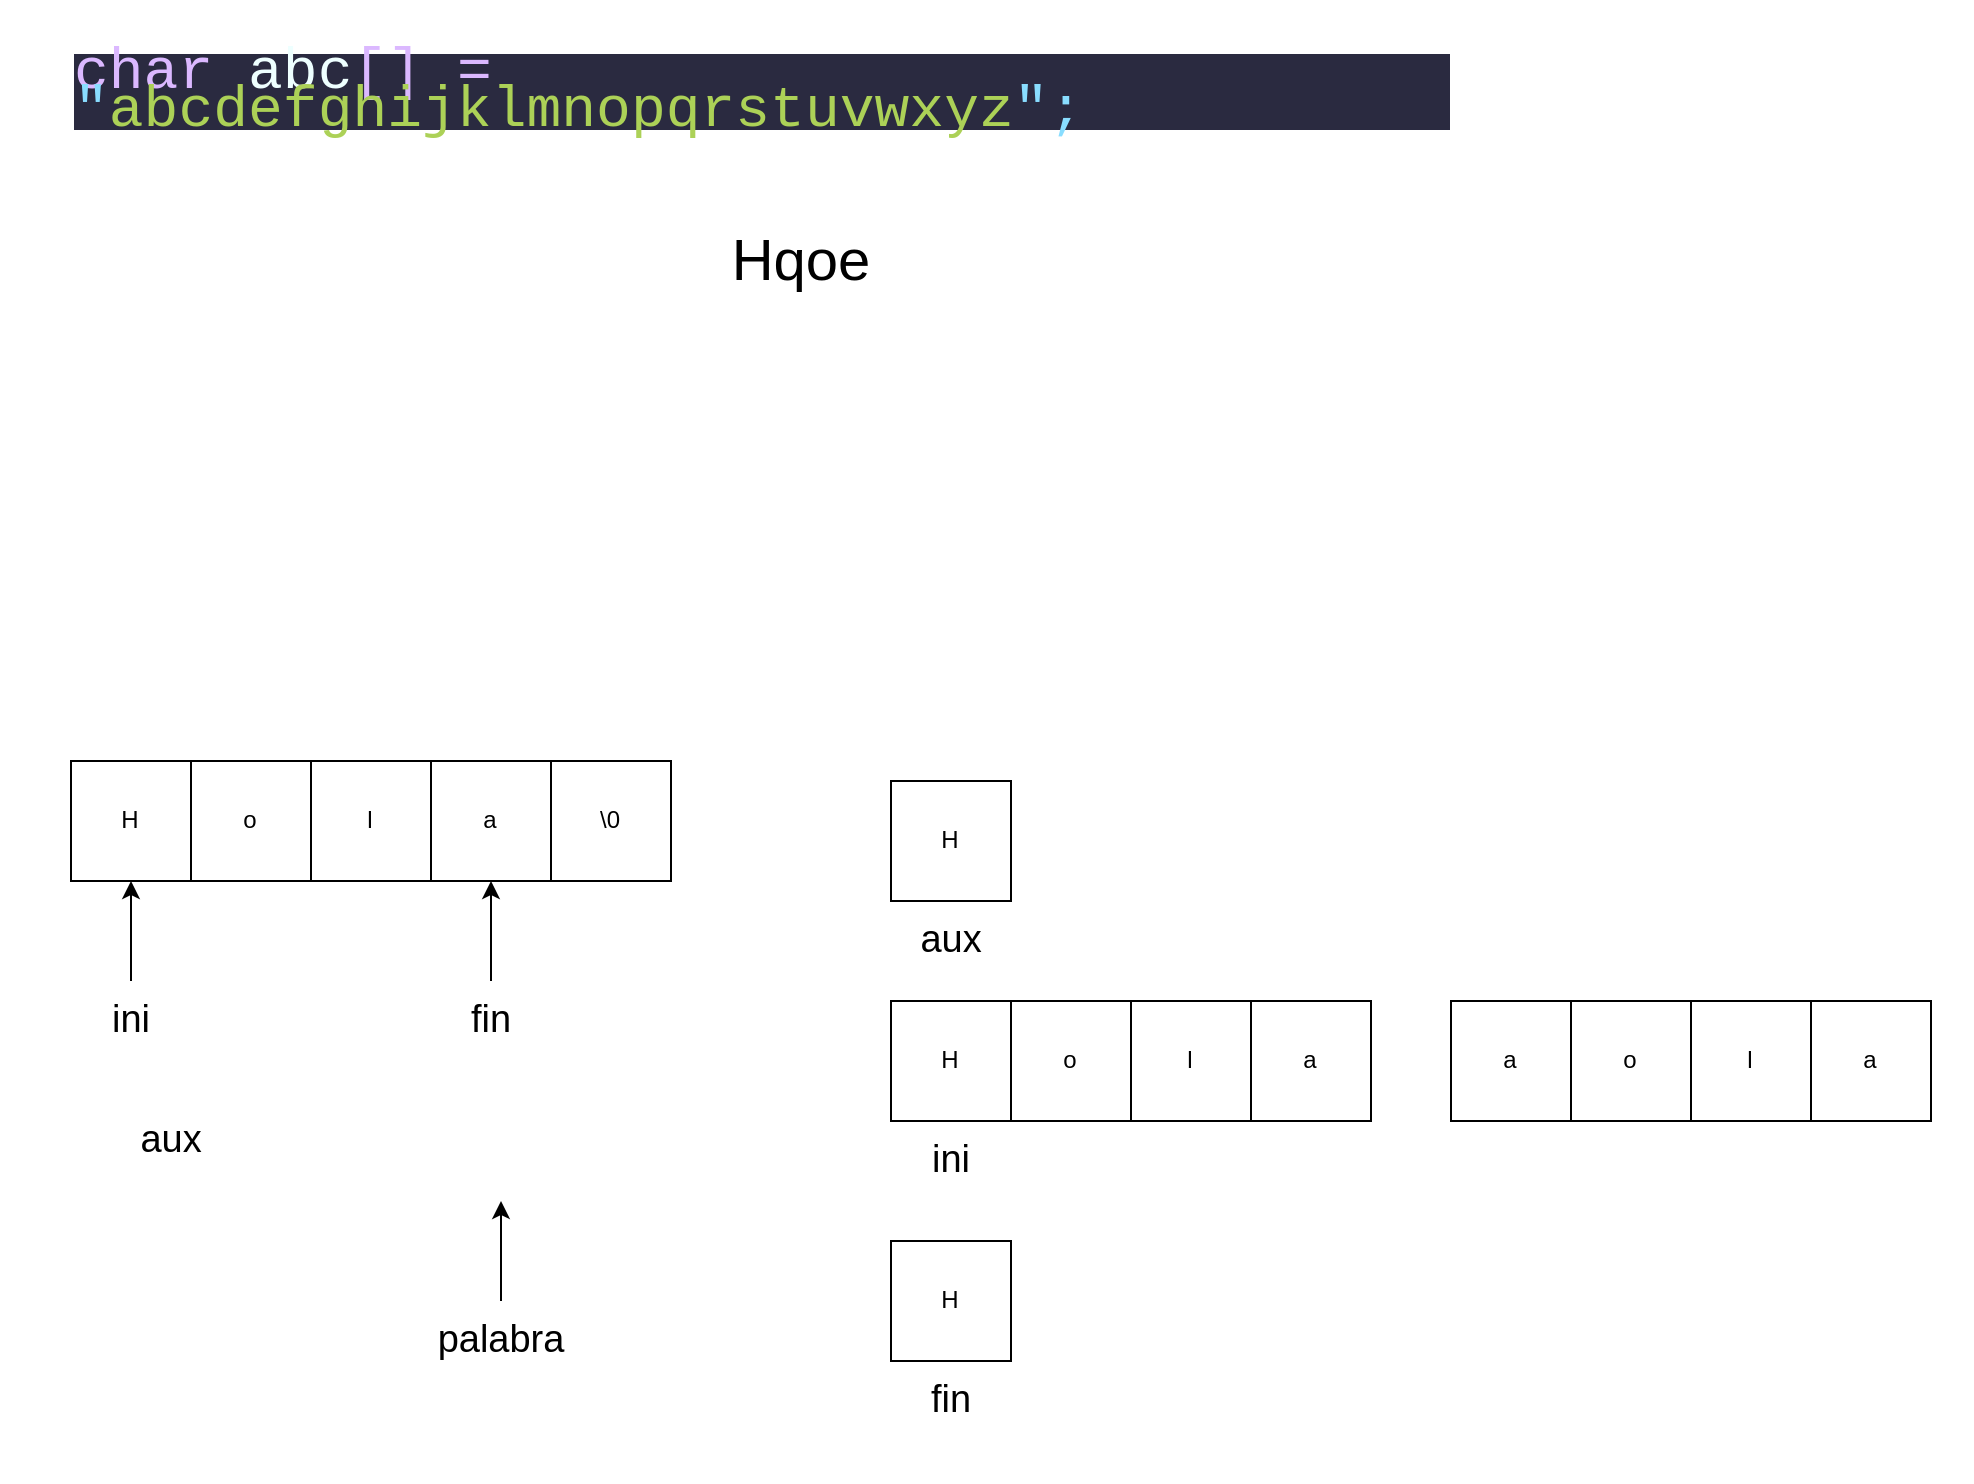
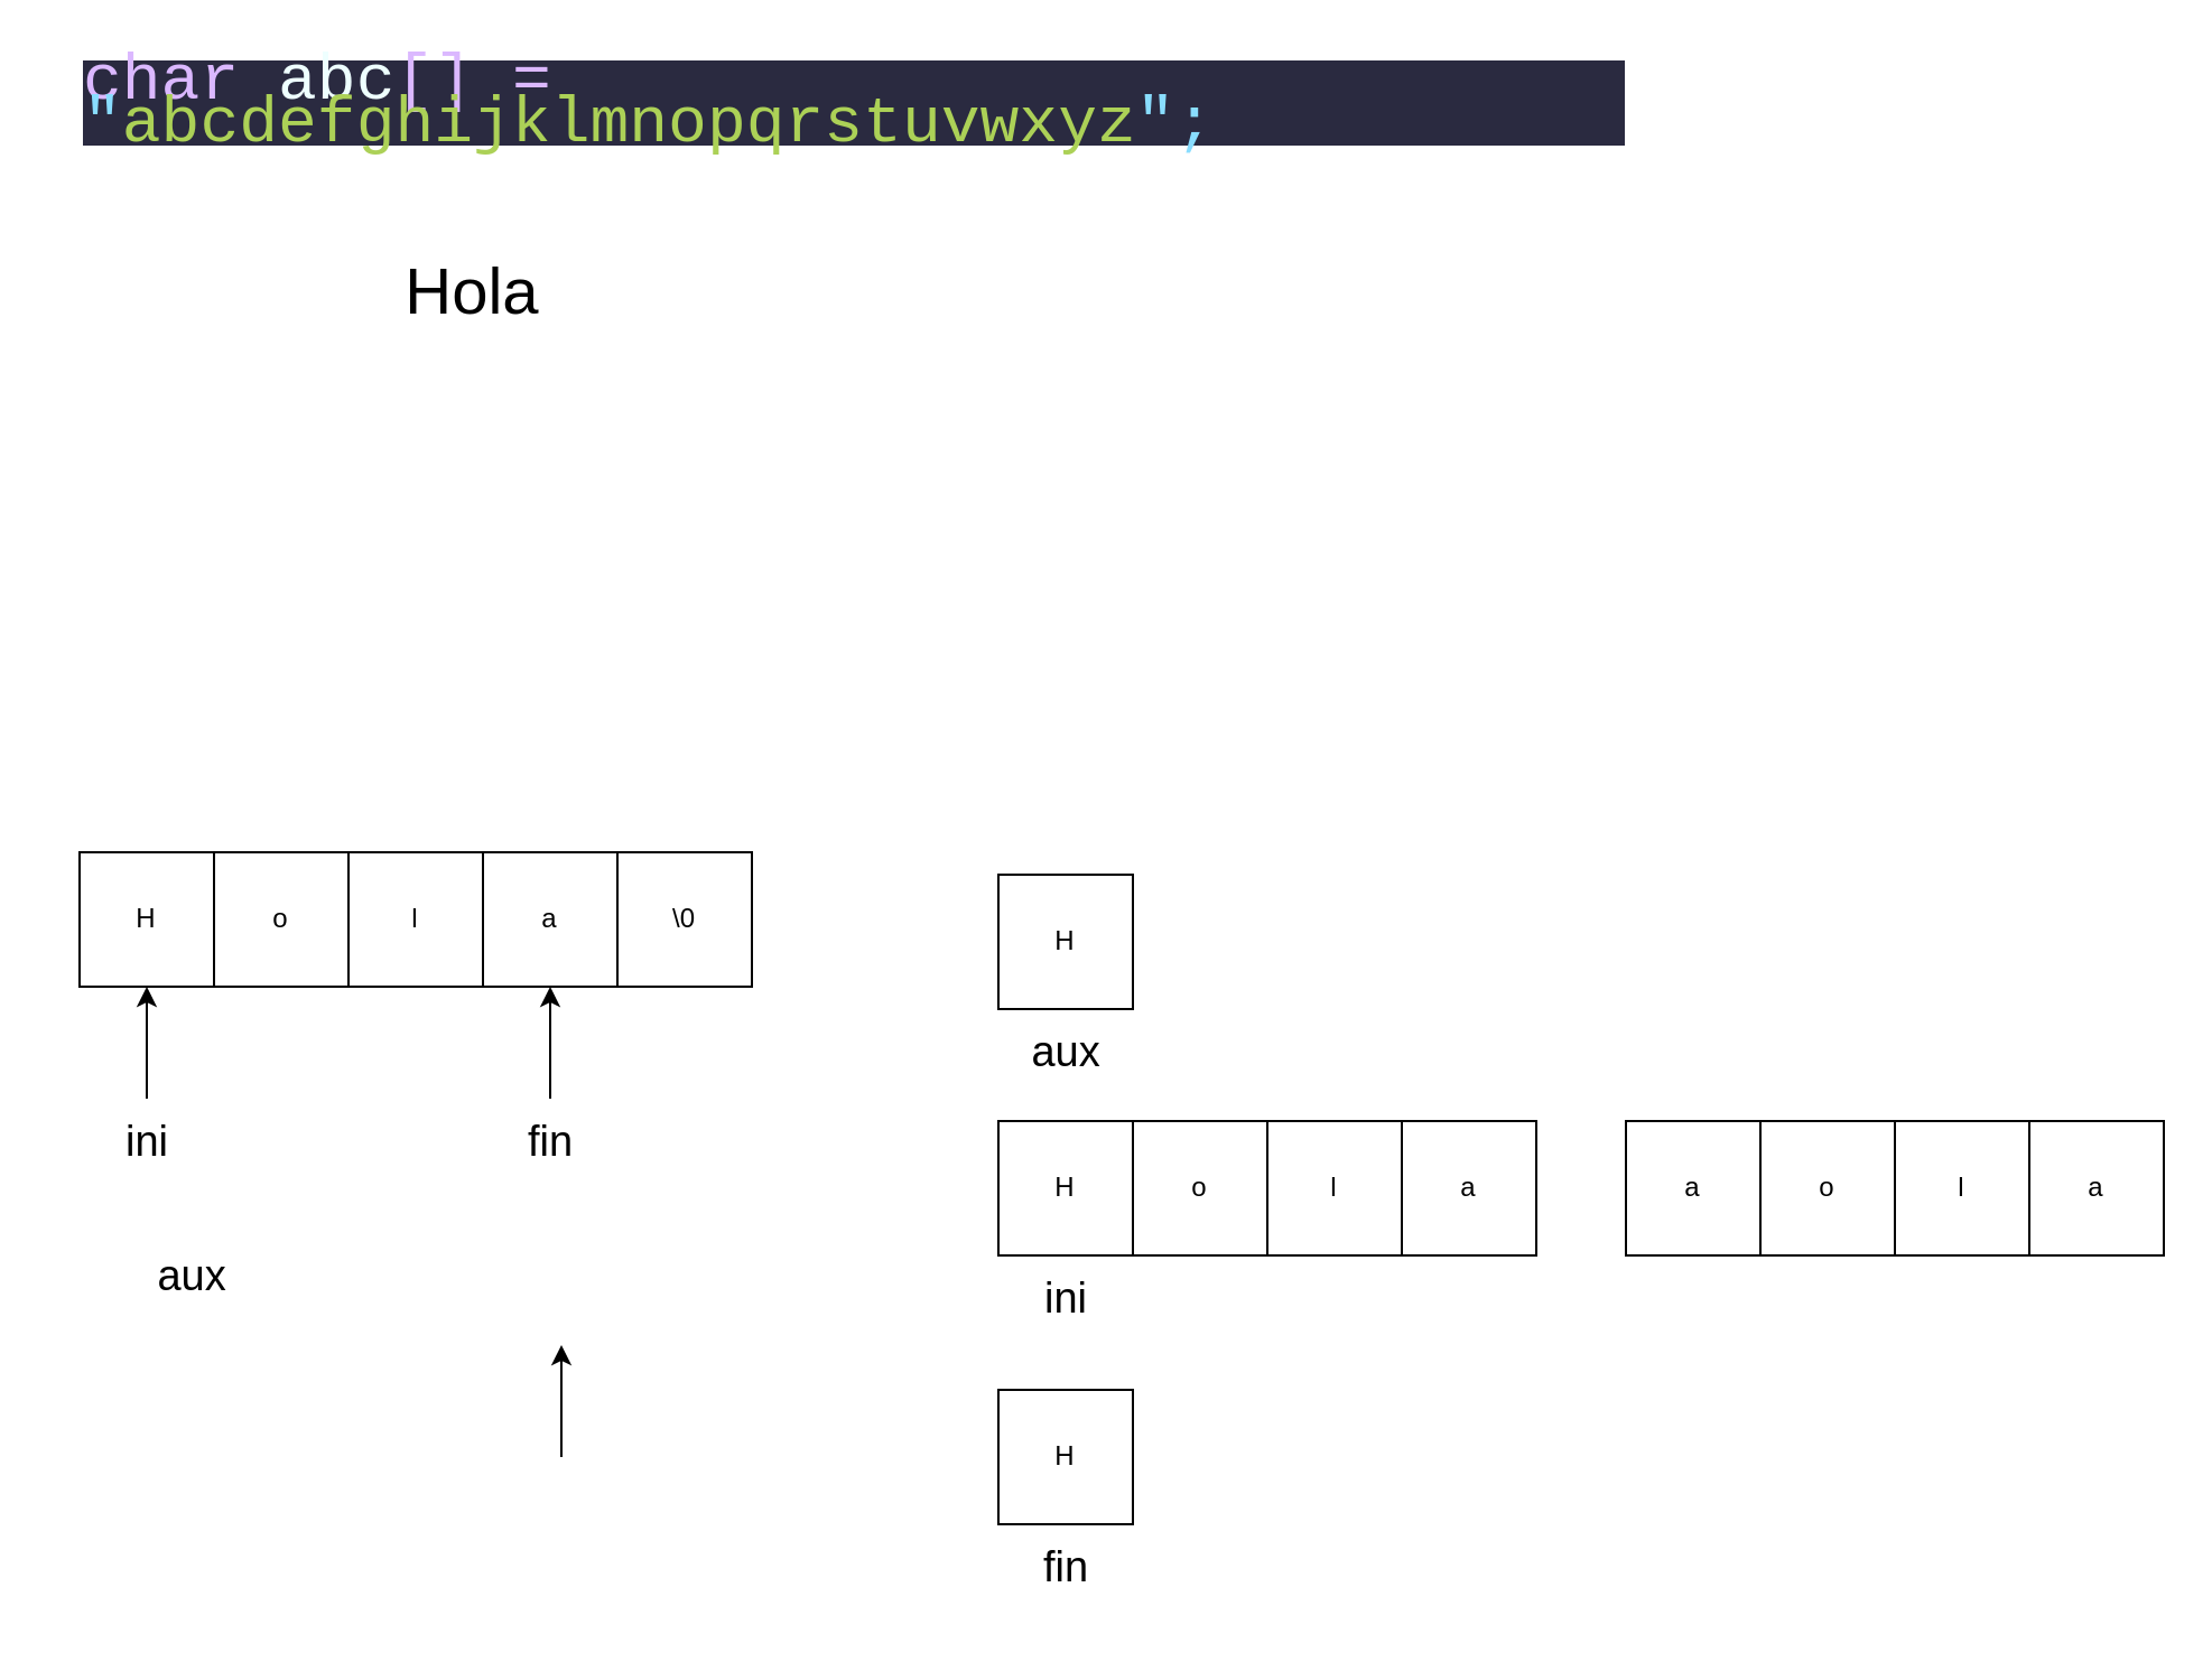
+ <mxCell id="34" value="Hola" style="text;html=1;align=center;verticalAlign=middle;resizable=0;points=[];autosize=1;strokeColor=none;fillColor=none;fontSize=29;" vertex="1" parent="1"><mxGeometry x="170" y="105" width="80" height="50" as="geometry" /></mxCell>
- <mxCell id="35" value="Hqoe" style="text;html=1;align=center;verticalAlign=middle;resizable=0;points=[];autosize=1;strokeColor=none;fillColor=none;fontSize=29;" vertex="1" parent="1"><mxGeometry x="355" y="105" width="90" height="50" as="geometry" /></mxCell>
- <mxCell id="8" value="palabra" style="text;html=1;align=center;verticalAlign=middle;resizable=0;points=[];autosize=1;strokeColor=none;fillColor=none;strokeWidth=6;fontSize=19;" vertex="1" parent="7"><mxGeometry y="50" width="90" height="40" as="geometry" /></mxCell>
